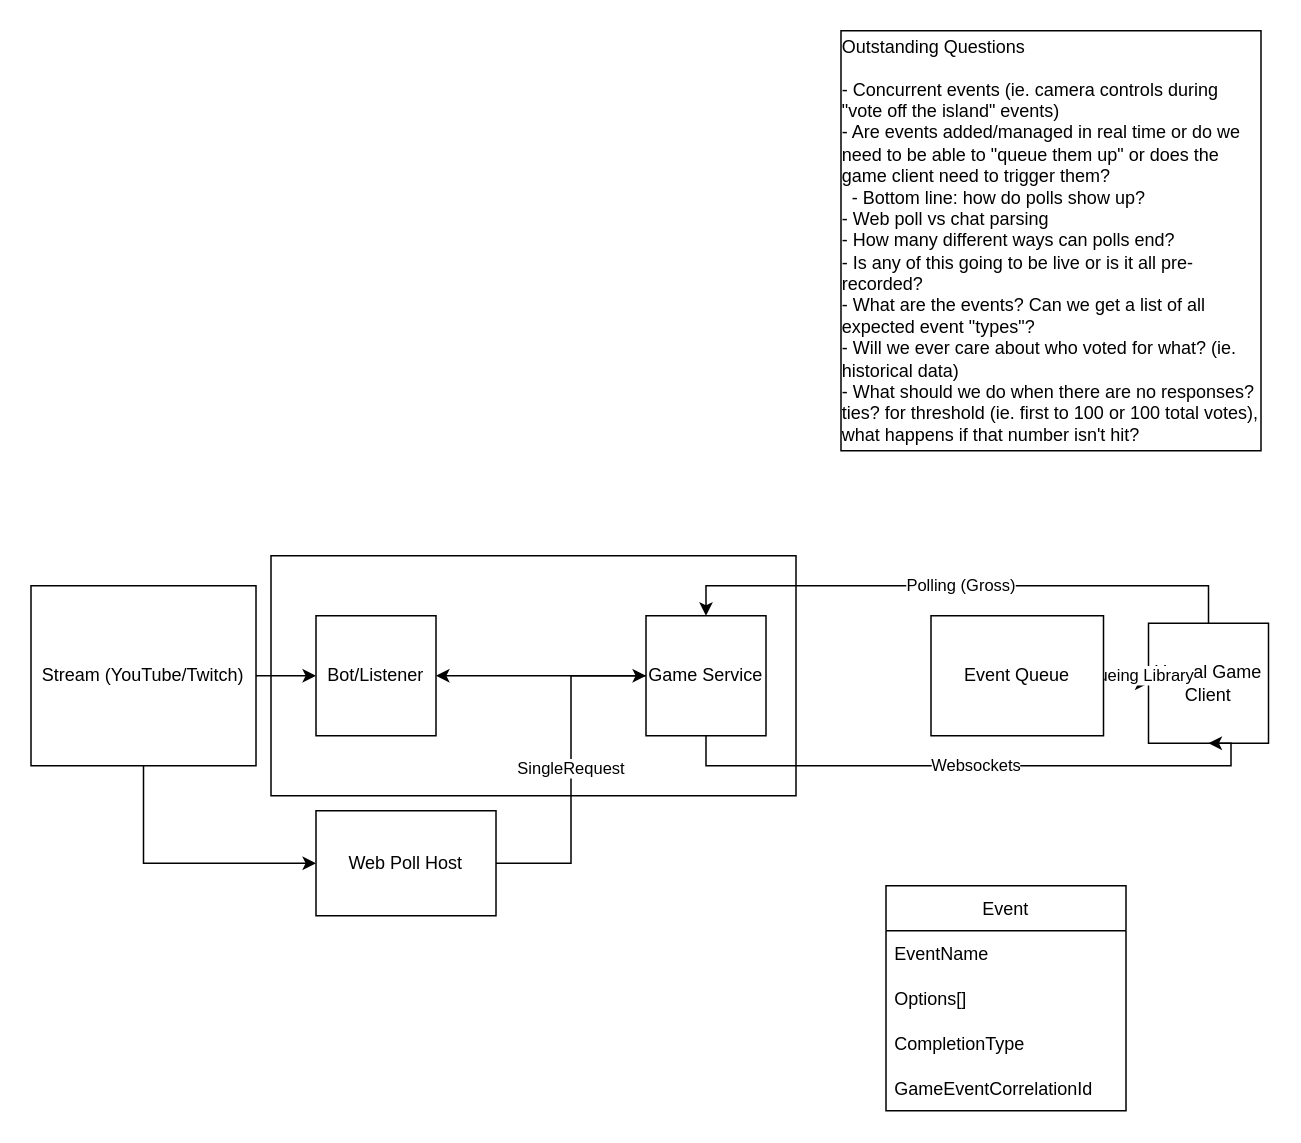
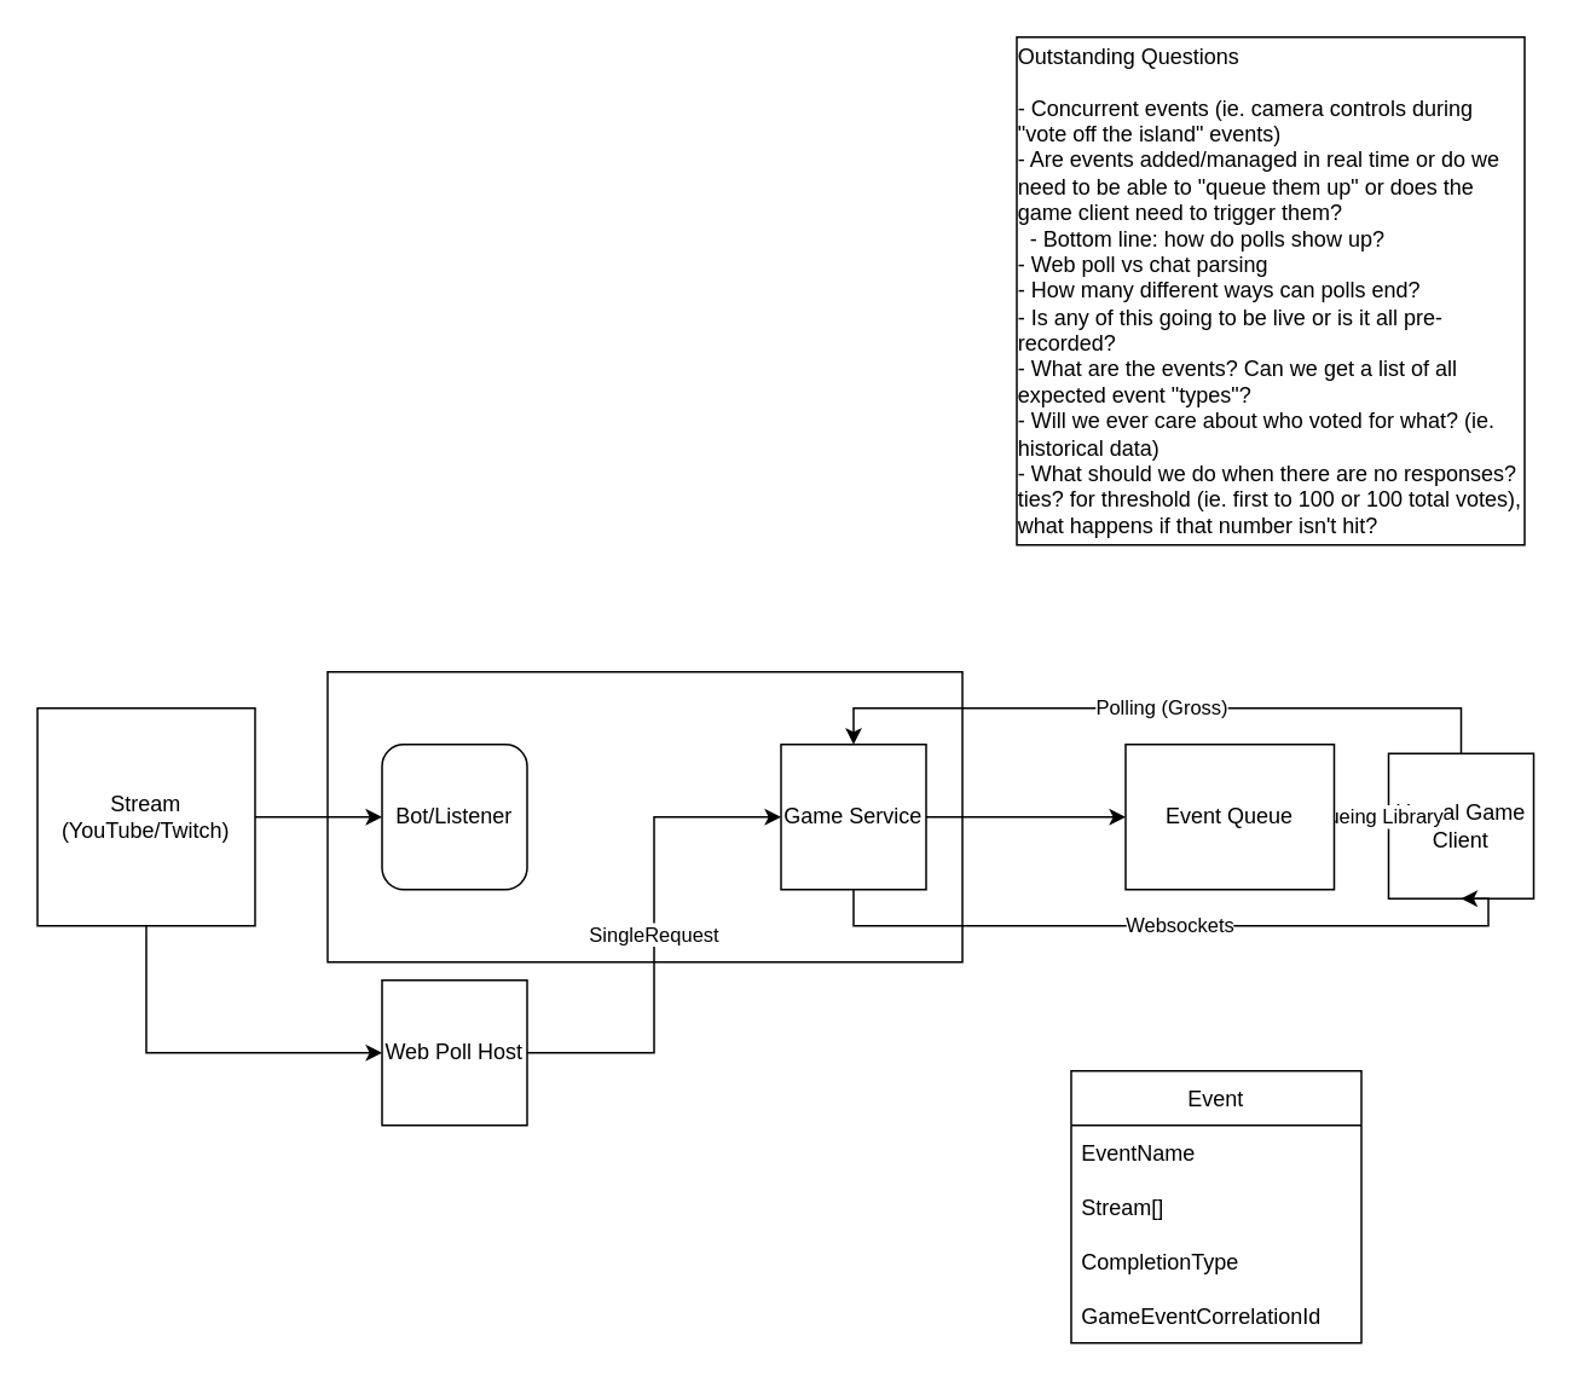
- <mxCell id="7" value="Stream (YouTube/Twitch)" style="whiteSpace=wrap;html=1;aspect=fixed;" vertex="1" parent="1"><mxGeometry x="20" y="390" width="150" height="120" as="geometry" /></mxCell>
+ <mxCell id="7" value="Stream (YouTube/Twitch)" style="whiteSpace=wrap;html=1;aspect=fixed;" vertex="1" parent="1"><mxGeometry x="20" y="390" width="120" height="120" as="geometry" /></mxCell>
- <mxCell id="8" value="Bot/Listener" style="whiteSpace=wrap;html=1;aspect=fixed;" vertex="1" parent="1"><mxGeometry x="210" y="410" width="80" height="80" as="geometry" /></mxCell>
+ <mxCell id="8" value="Bot/Listener" style="whiteSpace=wrap;html=1;aspect=fixed;rounded=1;" vertex="1" parent="1"><mxGeometry x="210" y="410" width="80" height="80" as="geometry" /></mxCell>
- <mxCell id="9" value="" style="edgeStyle=orthogonalEdgeStyle;rounded=0;orthogonalLoop=1;jettySize=auto;html=1;" edge="1" parent="1" source="11" target="8"><mxGeometry relative="1" as="geometry" /></mxCell>
+ <mxCell id="9" value="" style="edgeStyle=orthogonalEdgeStyle;rounded=0;orthogonalLoop=1;jettySize=auto;html=1;" edge="1" parent="1" source="11" target="13"><mxGeometry relative="1" as="geometry" /></mxCell>
- <mxCell id="12" value="Queueing Library" style="edgeStyle=orthogonalEdgeStyle;rounded=0;orthogonalLoop=1;jettySize=auto;html=1;" edge="1" parent="1" source="13" target="4"><mxGeometry relative="1" as="geometry" /></mxCell>
+ <mxCell id="12" value="Queueing Library" style="edgeStyle=orthogonalEdgeStyle;rounded=0;orthogonalLoop=1;jettySize=auto;html=1;endArrow=none;" edge="1" parent="1" source="13" target="4"><mxGeometry relative="1" as="geometry" /></mxCell>
- <mxCell id="15" value="Web Poll Host" style="whiteSpace=wrap;html=1;aspect=fixed;" vertex="1" parent="1"><mxGeometry x="210" y="540" width="120" height="70" as="geometry" /></mxCell>
+ <mxCell id="15" value="Web Poll Host" style="whiteSpace=wrap;html=1;aspect=fixed;" vertex="1" parent="1"><mxGeometry x="210" y="540" width="80" height="80" as="geometry" /></mxCell>
- <mxCell id="18" value="Options[]" style="text;strokeColor=none;fillColor=none;align=left;verticalAlign=middle;spacingLeft=4;spacingRight=4;overflow=hidden;points=[[0,0.5],[1,0.5]];portConstraint=eastwest;rotatable=0;" vertex="1" parent="16"><mxGeometry y="60" width="160" height="30" as="geometry" /></mxCell>
+ <mxCell id="18" value="Stream[]" style="text;strokeColor=none;fillColor=none;align=left;verticalAlign=middle;spacingLeft=4;spacingRight=4;overflow=hidden;points=[[0,0.5],[1,0.5]];portConstraint=eastwest;rotatable=0;" vertex="1" parent="16"><mxGeometry y="60" width="160" height="30" as="geometry" /></mxCell>
